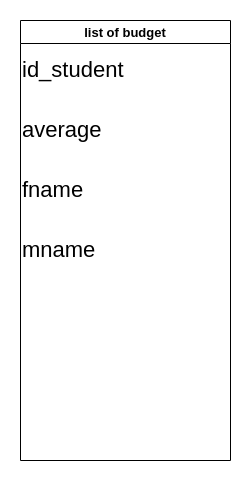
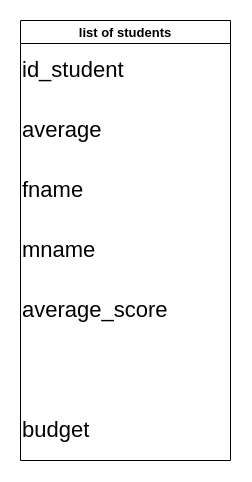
- <mxCell id="2" value="list of budget" style="swimlane;fontSize=13;" vertex="1" parent="1"><mxGeometry x="20" y="20" width="210" height="440" as="geometry" /></mxCell>
+ <mxCell id="2" value="list of students" style="swimlane;fontSize=13;" vertex="1" parent="1"><mxGeometry x="20" y="20" width="210" height="440" as="geometry" /></mxCell>
+ <mxCell id="7" value="&lt;font style=&quot;font-size: 22px&quot;&gt;average_score&lt;/font&gt;" style="text;html=1;strokeColor=none;fillColor=none;align=left;verticalAlign=middle;whiteSpace=wrap;rounded=0;" vertex="1" parent="2"><mxGeometry y="260" width="210" height="60" as="geometry" /></mxCell>
+ <mxCell id="8" value="&lt;font style=&quot;font-size: 22px&quot;&gt;budget&lt;/font&gt;" style="text;html=1;strokeColor=none;fillColor=none;align=left;verticalAlign=middle;whiteSpace=wrap;rounded=0;" vertex="1" parent="2"><mxGeometry y="380" width="210" height="60" as="geometry" /></mxCell>
